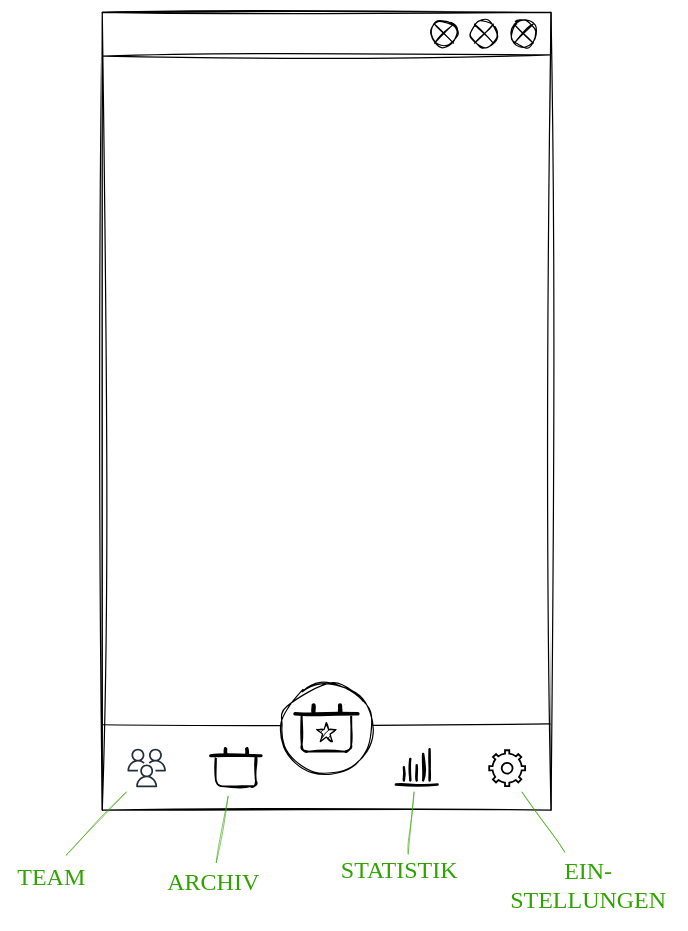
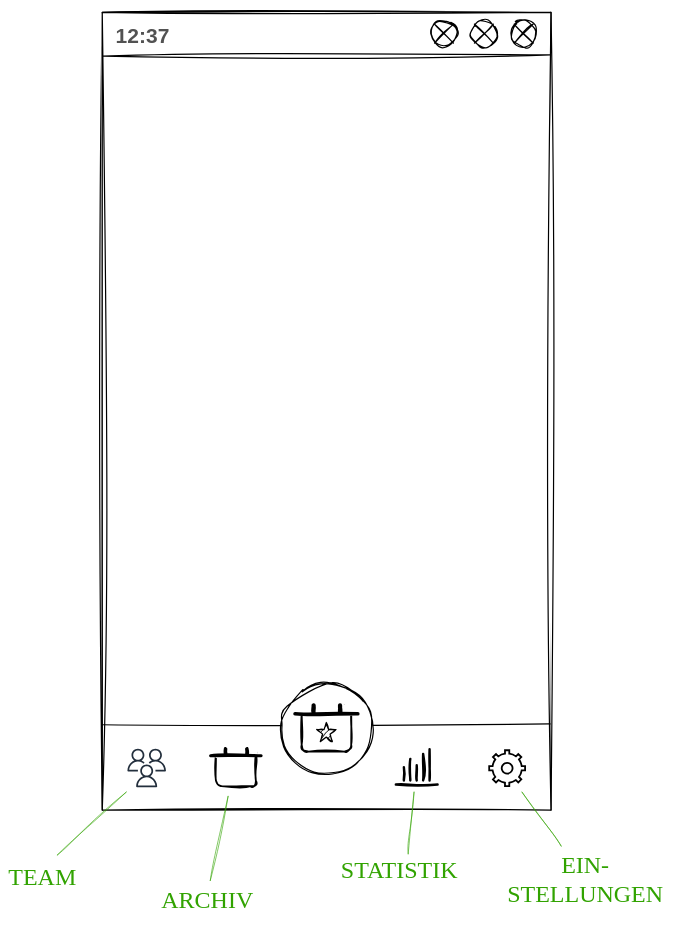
+ <mxCell id="30" value="12:37" style="text;html=1;align=center;verticalAlign=middle;resizable=0;points=[];autosize=1;strokeColor=none;fillColor=none;fontSize=35;fontStyle=1;fontColor=#525252;" vertex="1" parent="2"><mxGeometry x="12.04" y="8.3" width="110" height="60" as="geometry" /></mxCell>
- <mxCell id="31" value="&lt;font style=&quot;font-size: 40px;&quot;&gt;TEAM&lt;/font&gt;" style="text;html=1;align=center;verticalAlign=middle;resizable=0;points=[];autosize=1;strokeColor=none;fillColor=none;strokeWidth=1;fontStyle=0;fontFamily=Verdana;fontColor=#31a300;" parent="1" vertex="1"><mxGeometry x="20" y="1432" width="130" height="60" as="geometry" /></mxCell>
+ <mxCell id="31" value="&lt;font style=&quot;font-size: 40px;&quot;&gt;TEAM&lt;/font&gt;" style="text;html=1;align=center;verticalAlign=middle;resizable=0;points=[];autosize=1;strokeColor=none;fillColor=none;strokeWidth=1;fontStyle=0;fontFamily=Verdana;fontColor=#31a300;" parent="1" vertex="1"><mxGeometry x="5" y="1432" width="130" height="60" as="geometry" /></mxCell>
- <mxCell id="32" value="&lt;font style=&quot;font-size: 40px;&quot;&gt;ARCHIV&lt;/font&gt;" style="text;html=1;align=center;verticalAlign=middle;resizable=0;points=[];autosize=1;strokeColor=none;fillColor=none;strokeWidth=1;fontStyle=0;fontFamily=Verdana;fontColor=#31a300;" parent="1" vertex="1"><mxGeometry x="265" y="1440" width="180" height="60" as="geometry" /></mxCell>
+ <mxCell id="32" value="&lt;font style=&quot;font-size: 40px;&quot;&gt;ARCHIV&lt;/font&gt;" style="text;html=1;align=center;verticalAlign=middle;resizable=0;points=[];autosize=1;strokeColor=none;fillColor=none;strokeWidth=1;fontStyle=0;fontFamily=Verdana;fontColor=#31a300;" parent="1" vertex="1"><mxGeometry x="255" y="1470" width="180" height="60" as="geometry" /></mxCell>
- <mxCell id="34" value="&lt;font style=&quot;font-size: 40px;&quot;&gt;EIN-&lt;/font&gt;&lt;div&gt;&lt;font style=&quot;font-size: 40px;&quot;&gt;STELLUNGEN&lt;/font&gt;&lt;/div&gt;" style="text;html=1;align=center;verticalAlign=middle;resizable=0;points=[];autosize=1;strokeColor=none;fillColor=none;strokeWidth=1;fontStyle=0;fontFamily=Verdana;fontColor=#31a300;" parent="1" vertex="1"><mxGeometry x="835" y="1420" width="290" height="110" as="geometry" /></mxCell>
+ <mxCell id="34" value="&lt;font style=&quot;font-size: 40px;&quot;&gt;EIN-&lt;/font&gt;&lt;div&gt;&lt;font style=&quot;font-size: 40px;&quot;&gt;STELLUNGEN&lt;/font&gt;&lt;/div&gt;" style="text;html=1;align=center;verticalAlign=middle;resizable=0;points=[];autosize=1;strokeColor=none;fillColor=none;strokeWidth=1;fontStyle=0;fontFamily=Verdana;fontColor=#31a300;" parent="1" vertex="1"><mxGeometry x="830" y="1410" width="290" height="110" as="geometry" /></mxCell>
